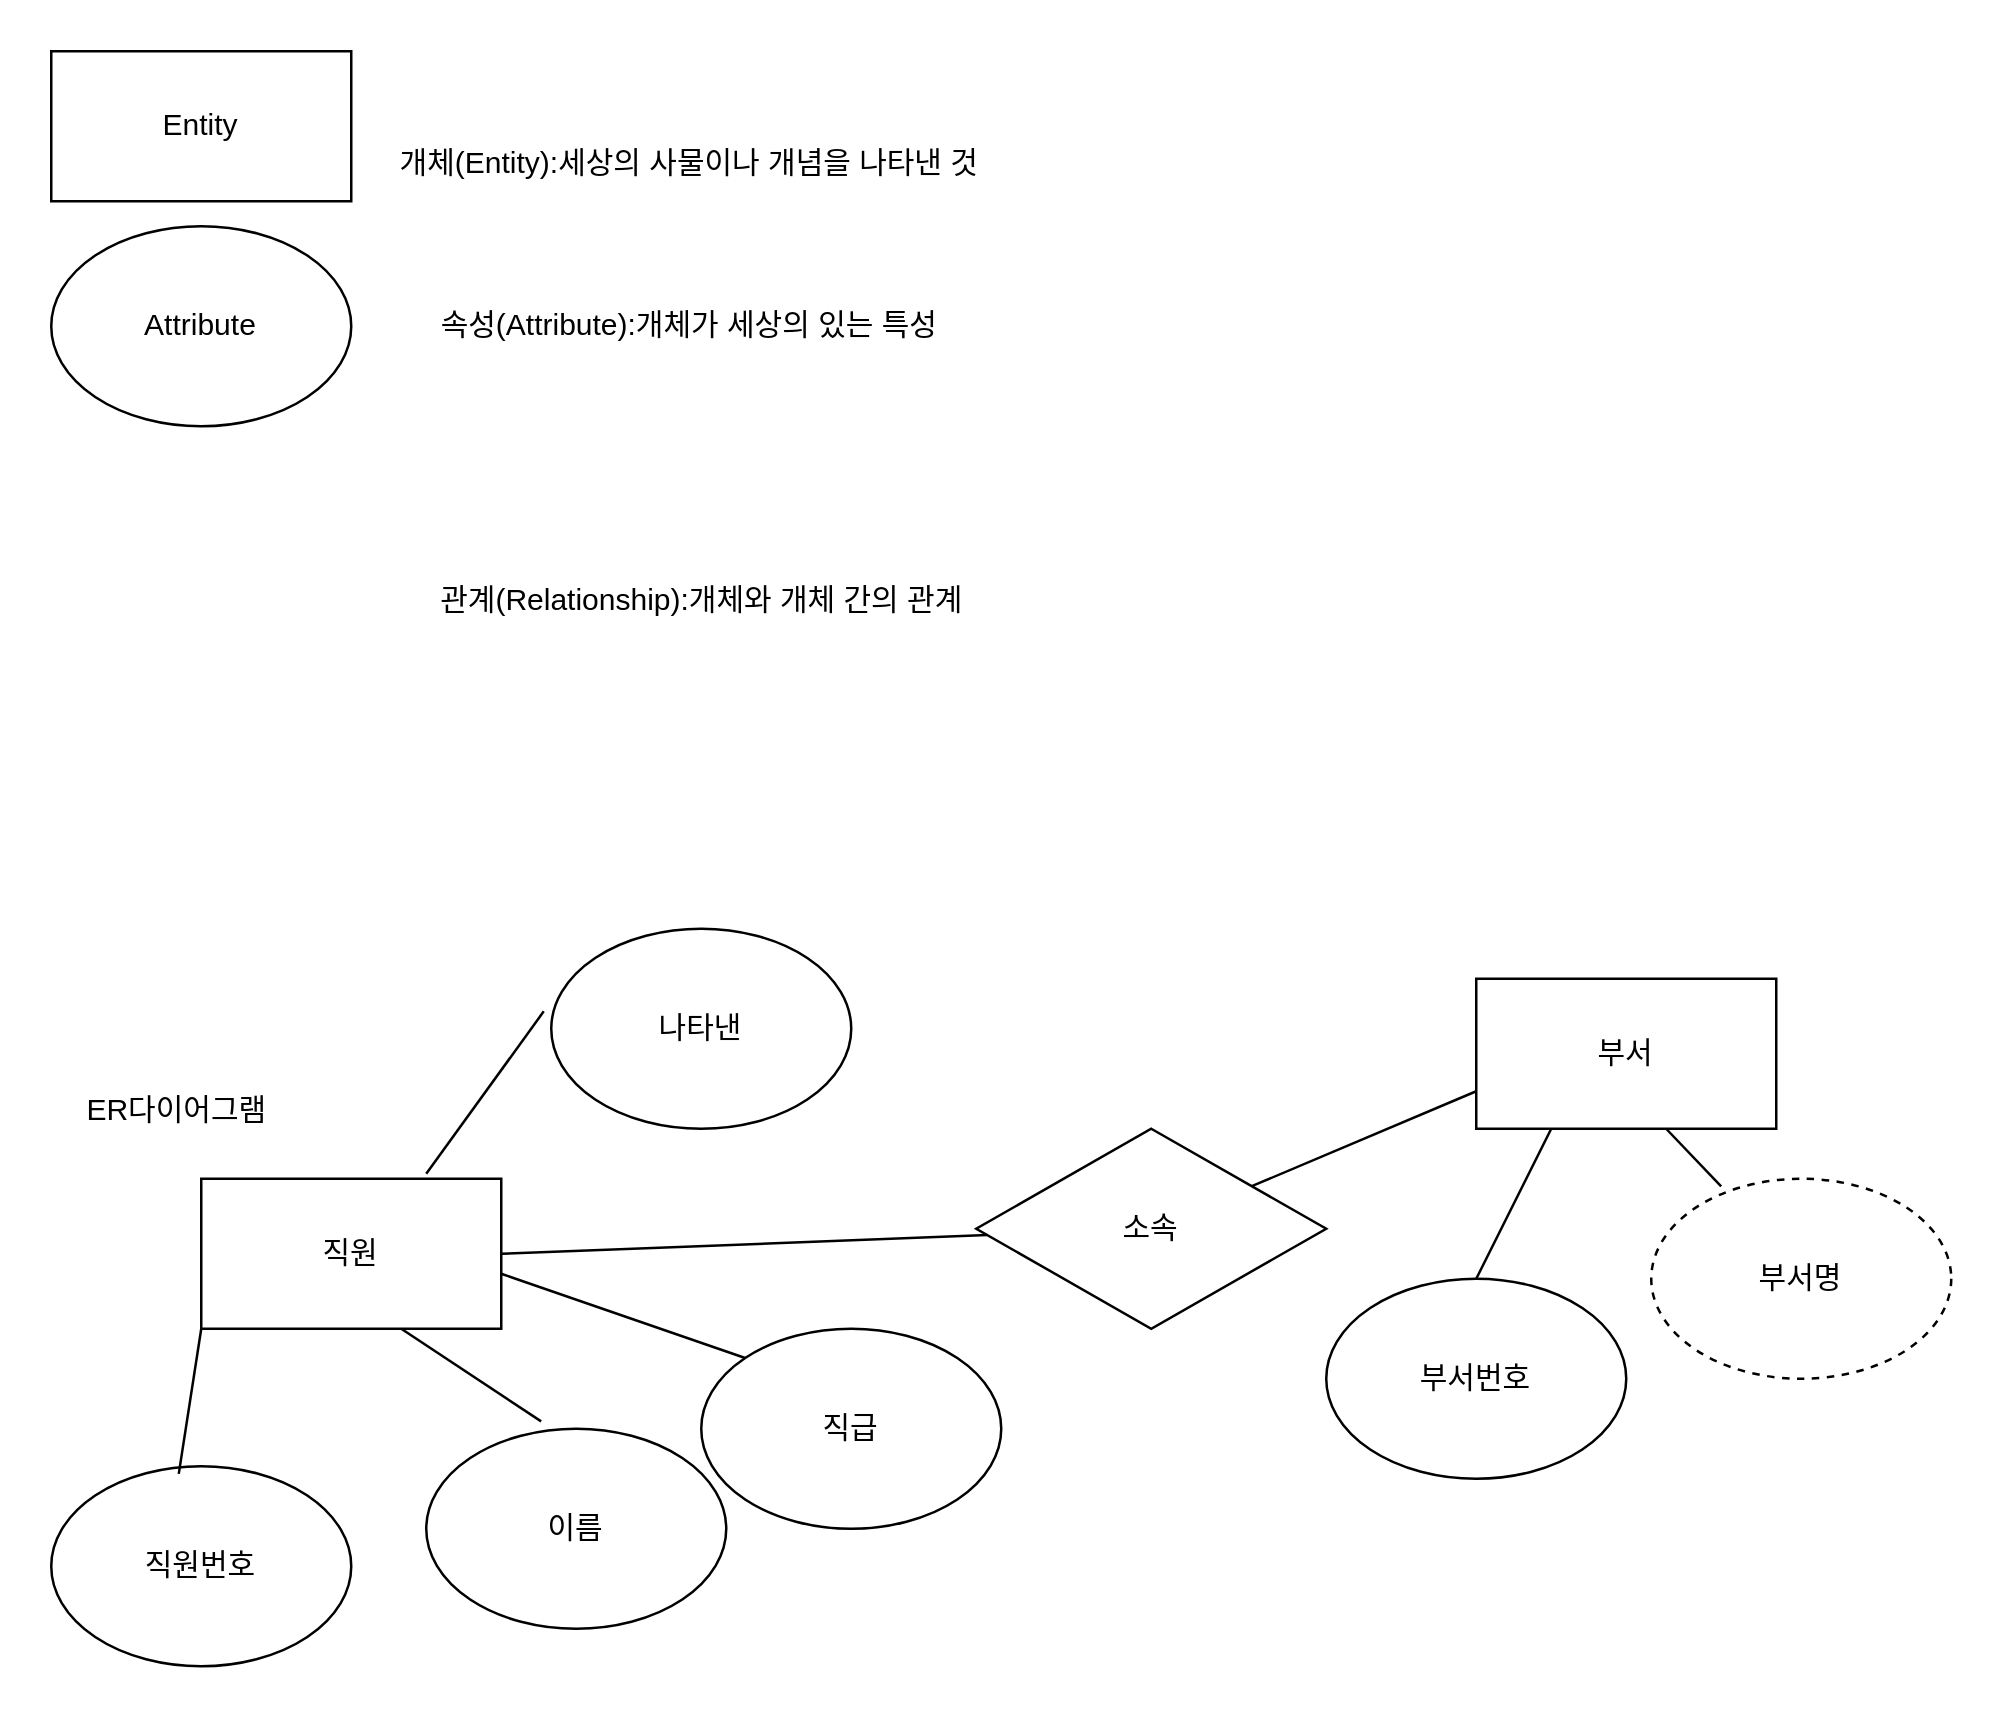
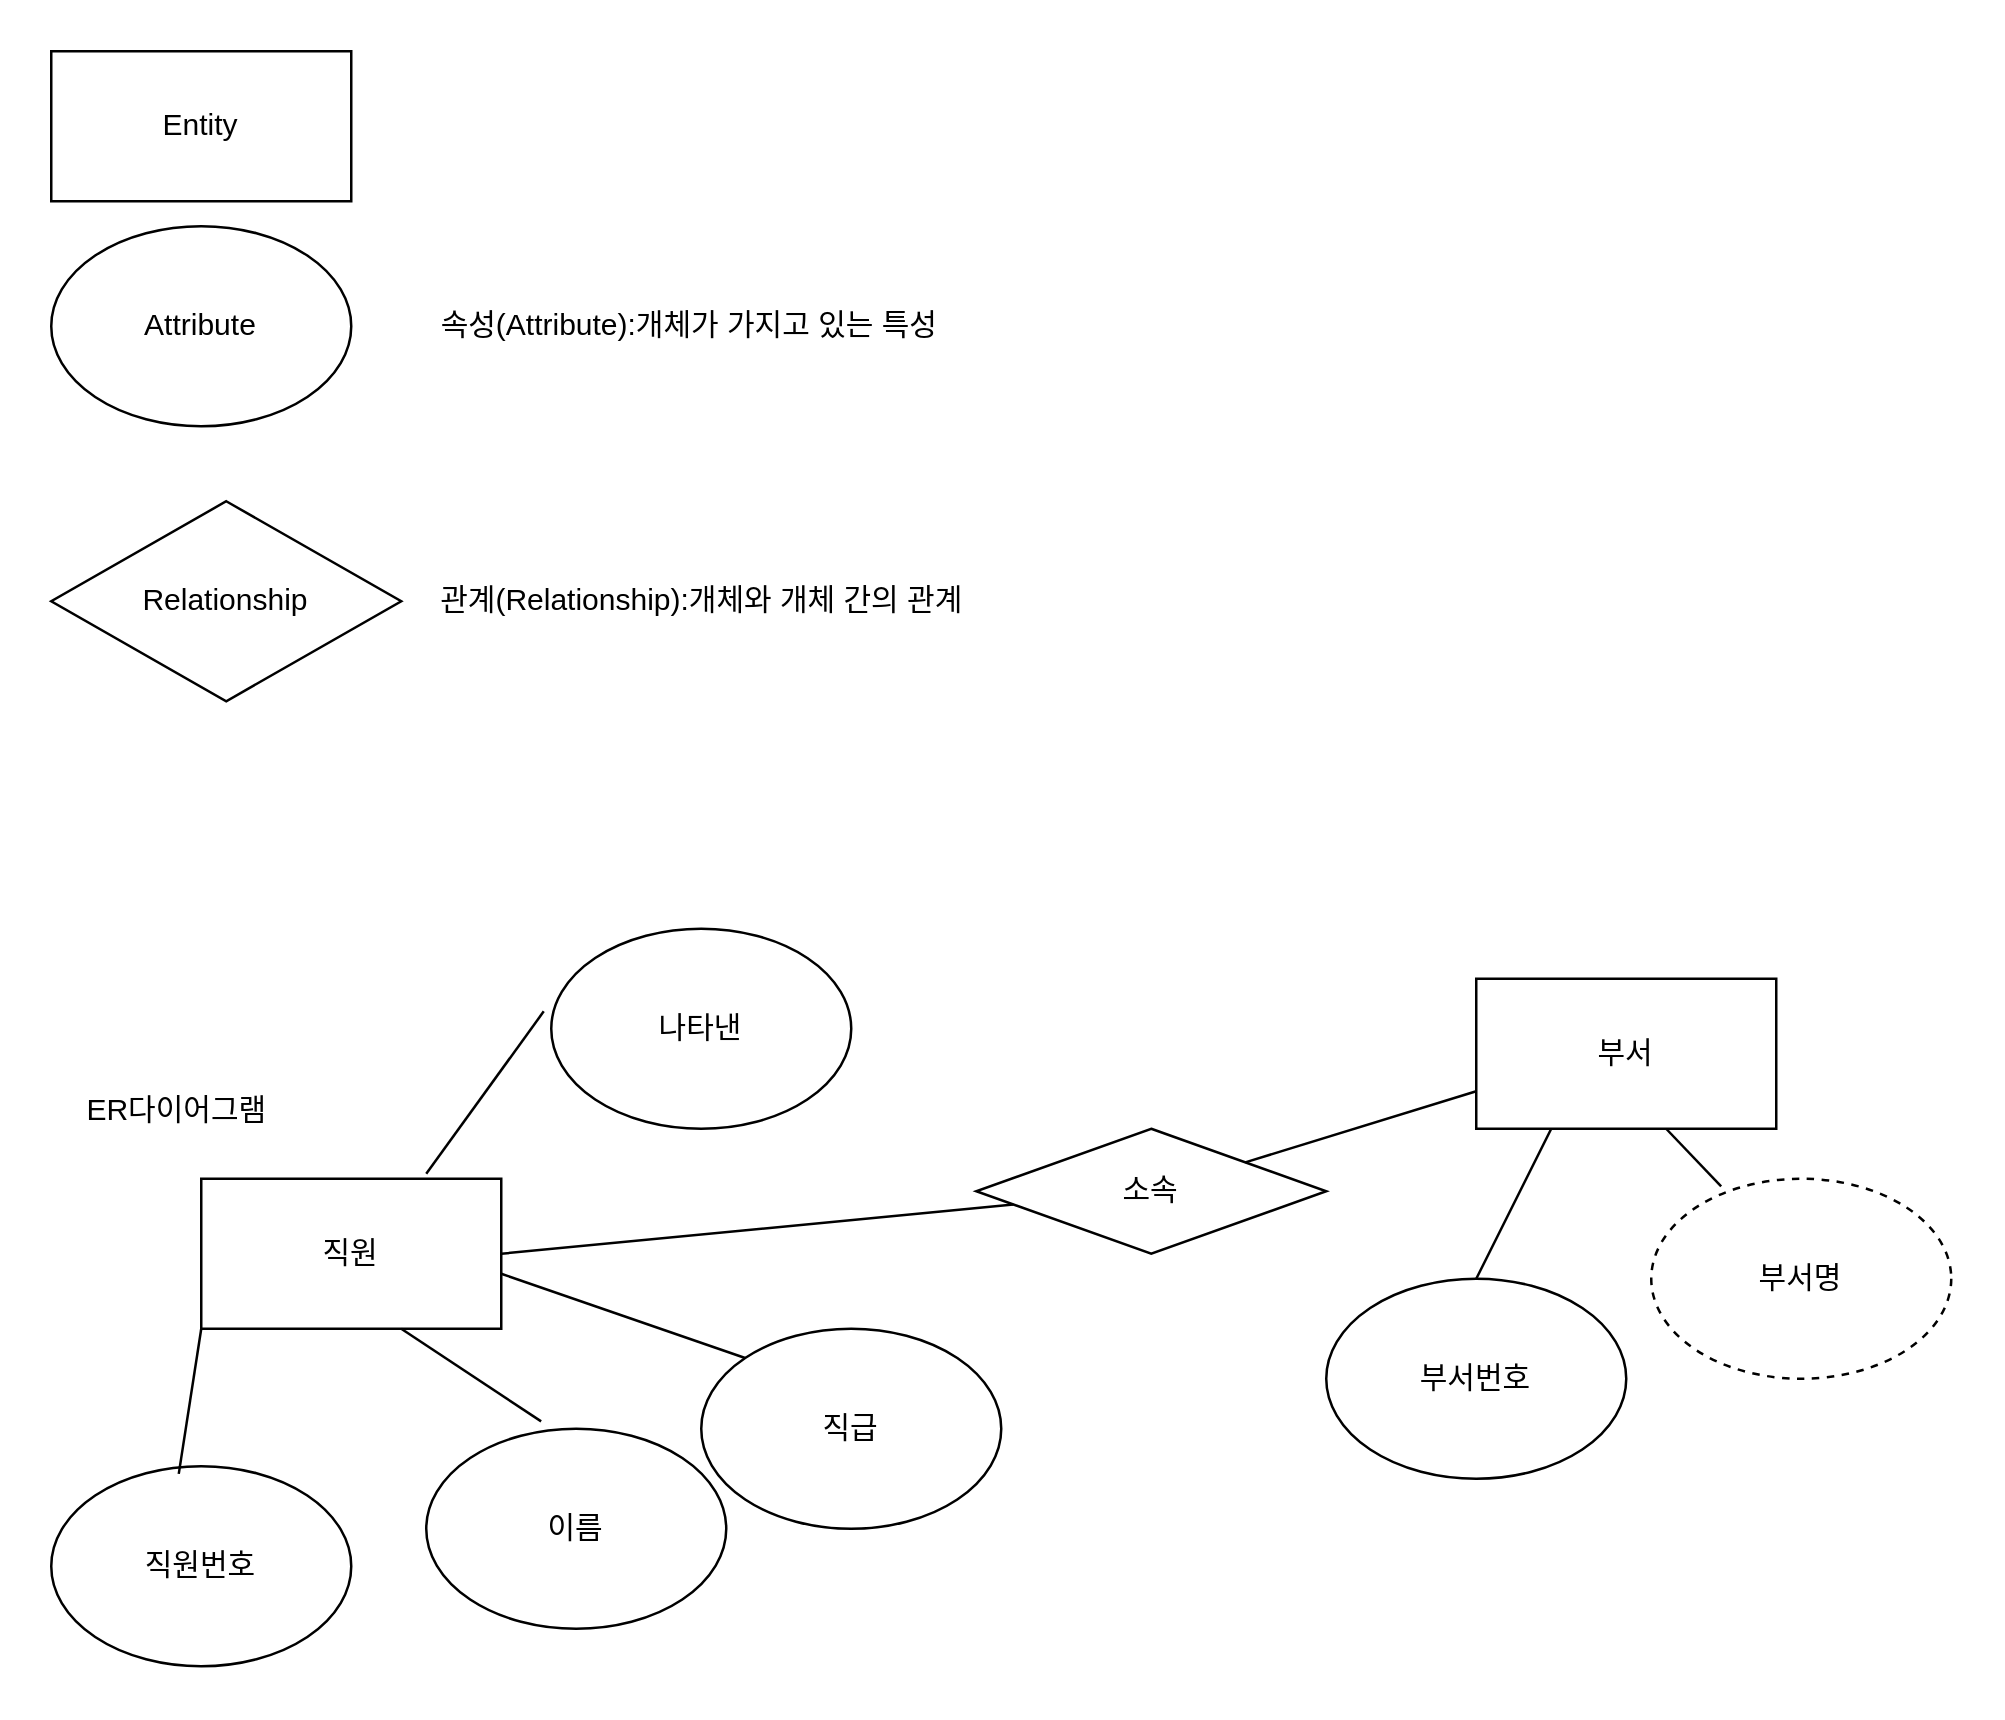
- <mxCell id="3" value="개체(Entity):세상의 사물이나 개념을 나타낸 것" style="text;html=1;align=center;verticalAlign=middle;resizable=0;points=[];autosize=1;strokeColor=none;fillColor=none;" vertex="1" parent="1"><mxGeometry x="140" y="50" width="270" height="30" as="geometry" /></mxCell>
- <mxCell id="5" value="속성(Attribute):개체가 세상의 있는 특성" style="text;html=1;align=center;verticalAlign=middle;resizable=0;points=[];autosize=1;strokeColor=none;fillColor=none;" vertex="1" parent="1"><mxGeometry x="160" y="115" width="230" height="30" as="geometry" /></mxCell>
+ <mxCell id="5" value="속성(Attribute):개체가 가지고 있는 특성" style="text;html=1;align=center;verticalAlign=middle;resizable=0;points=[];autosize=1;strokeColor=none;fillColor=none;" vertex="1" parent="1"><mxGeometry x="160" y="115" width="230" height="30" as="geometry" /></mxCell>
+ <mxCell id="6" value="Relationship" style="rhombus;whiteSpace=wrap;html=1;" vertex="1" parent="1"><mxGeometry x="20" y="200" width="140" height="80" as="geometry" /></mxCell>
- <mxCell id="23" value="소속" style="rhombus;whiteSpace=wrap;html=1;" vertex="1" parent="1"><mxGeometry x="390" y="451" width="140" height="80" as="geometry" /></mxCell>
+ <mxCell id="23" value="소속" style="rhombus;whiteSpace=wrap;html=1;" vertex="1" parent="1"><mxGeometry x="390" y="451" width="140" height="50" as="geometry" /></mxCell>
